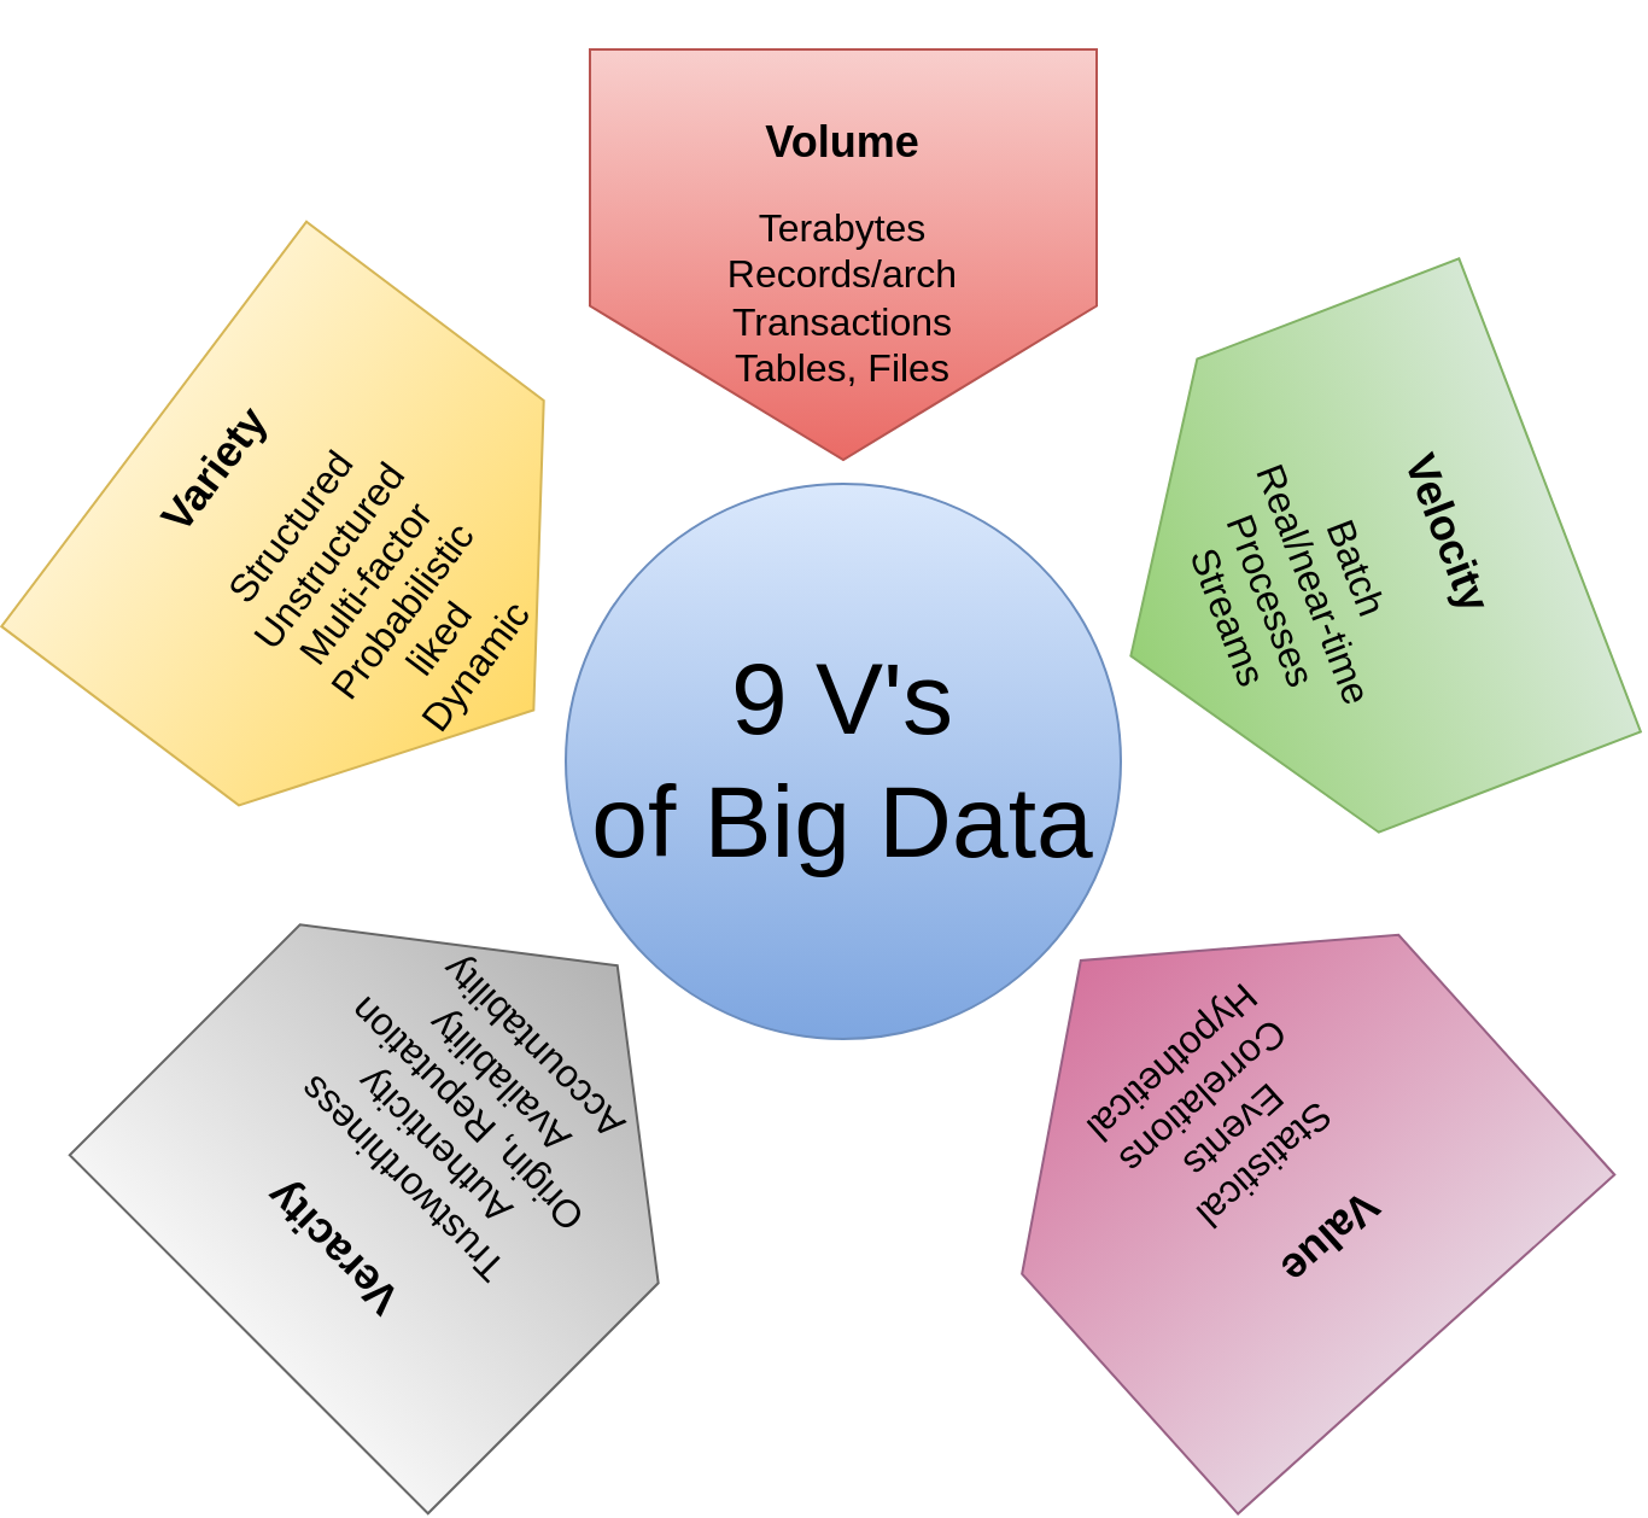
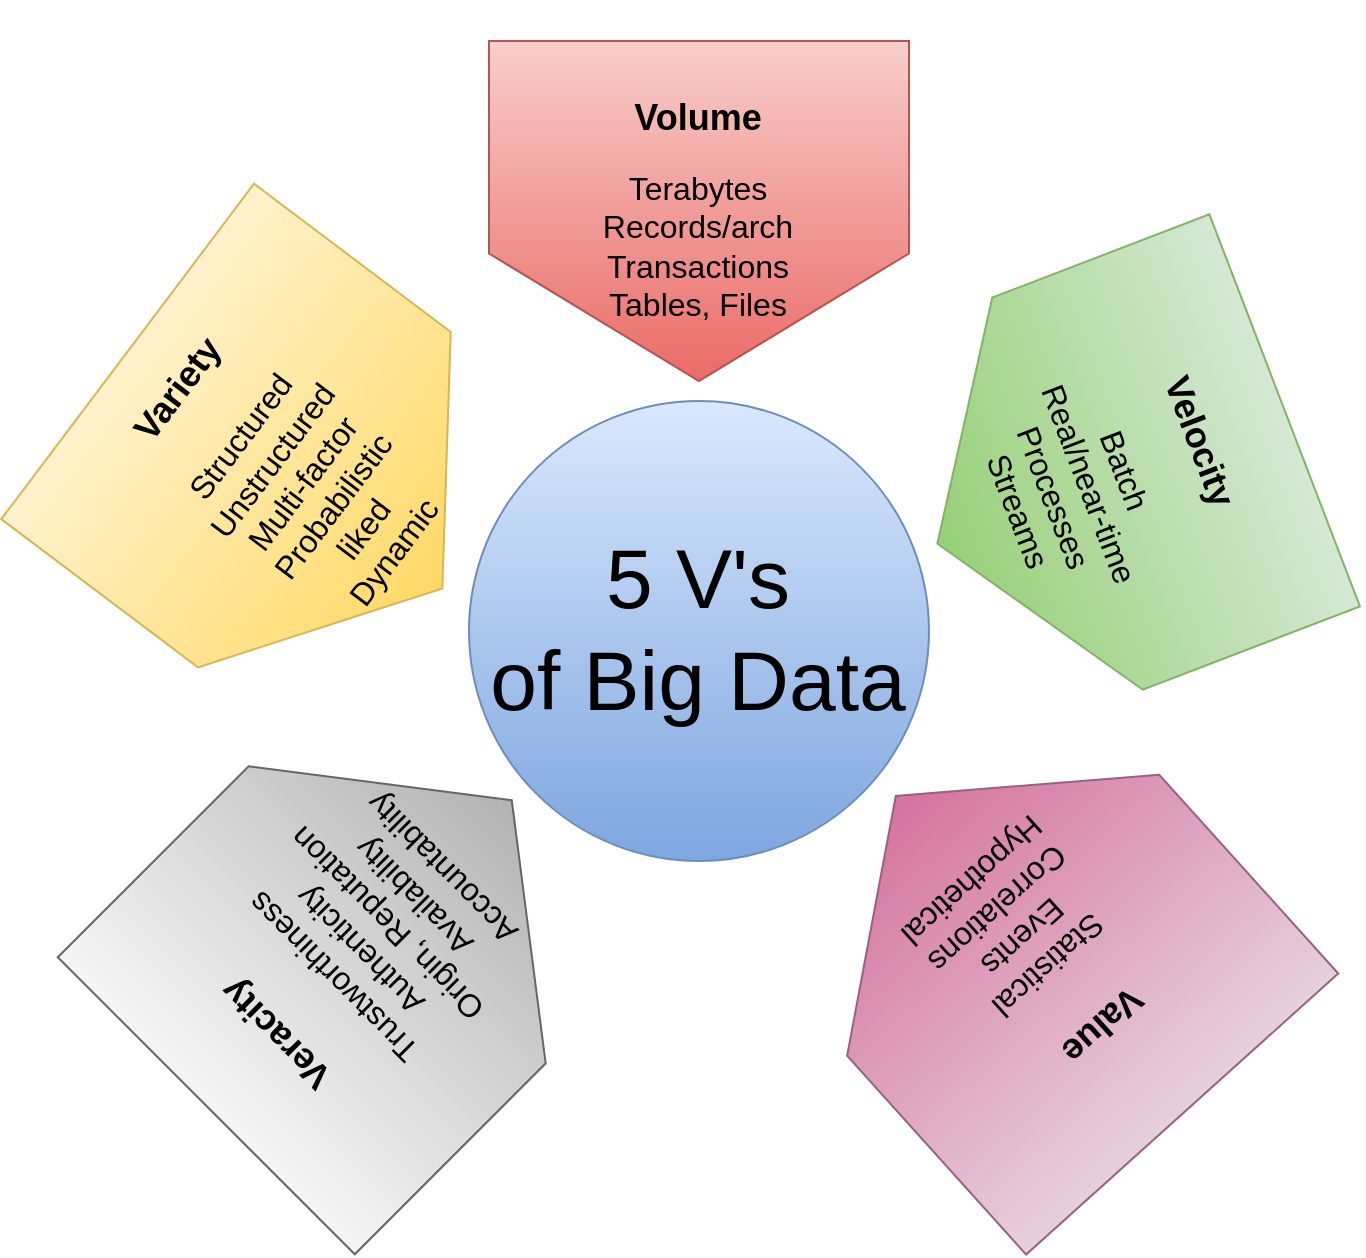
- <mxCell id="2" value="&lt;font style=&quot;font-size: 42px&quot;&gt;9 V's&lt;br&gt;of Big Data&lt;/font&gt;" parent="1" vertex="1" style="ellipse;whiteSpace=wrap;html=1;aspect=fixed;fillColor=#dae8fc;strokeColor=#6c8ebf;gradientColor=#7ea6e0;"><mxGeometry x="217" as="geometry" height="230" width="230" y="200" /></mxCell>
+ <mxCell id="2" value="&lt;font style=&quot;font-size: 42px&quot;&gt;5 V's&lt;br&gt;of Big Data&lt;/font&gt;" parent="1" vertex="1" style="ellipse;whiteSpace=wrap;html=1;aspect=fixed;fillColor=#dae8fc;strokeColor=#6c8ebf;gradientColor=#7ea6e0;"><mxGeometry x="217" as="geometry" height="230" width="230" y="200" /></mxCell>
